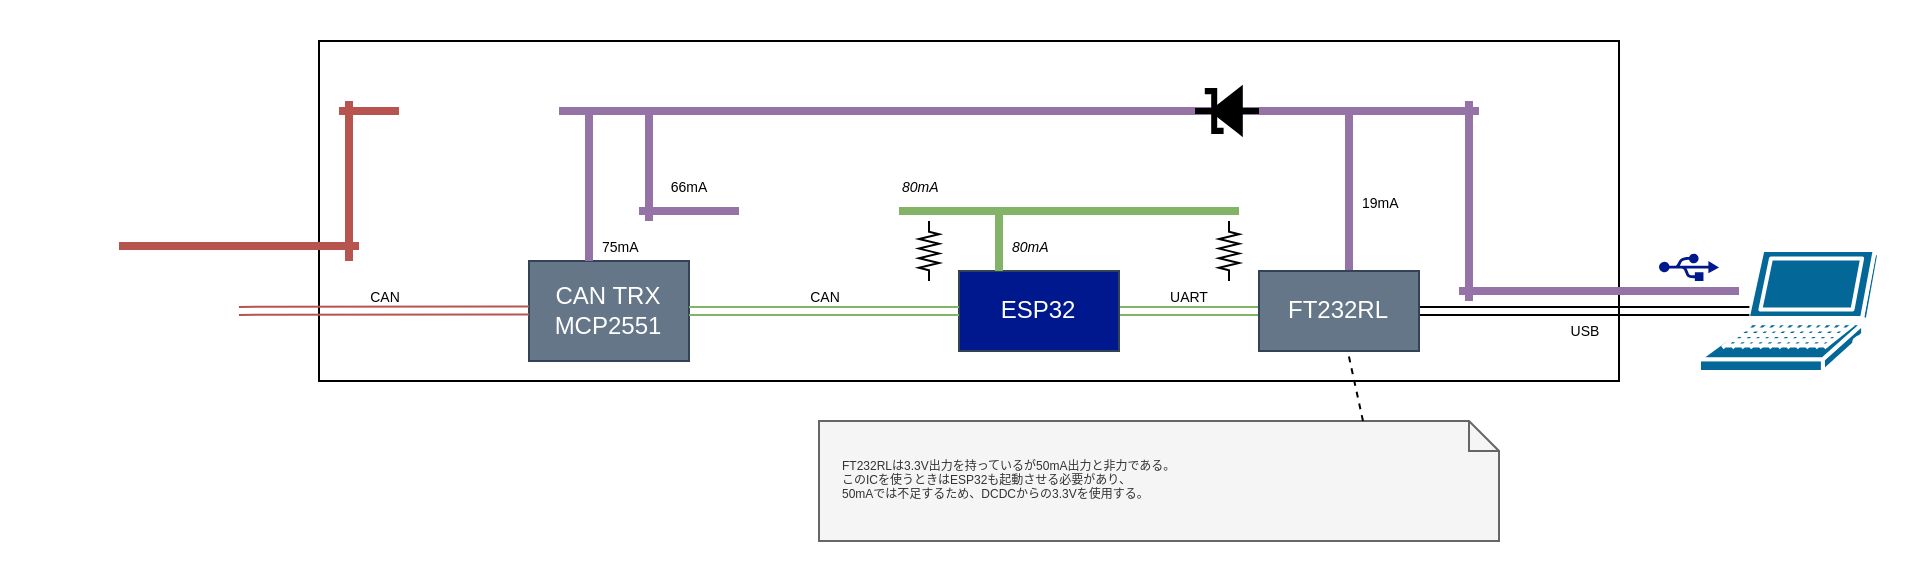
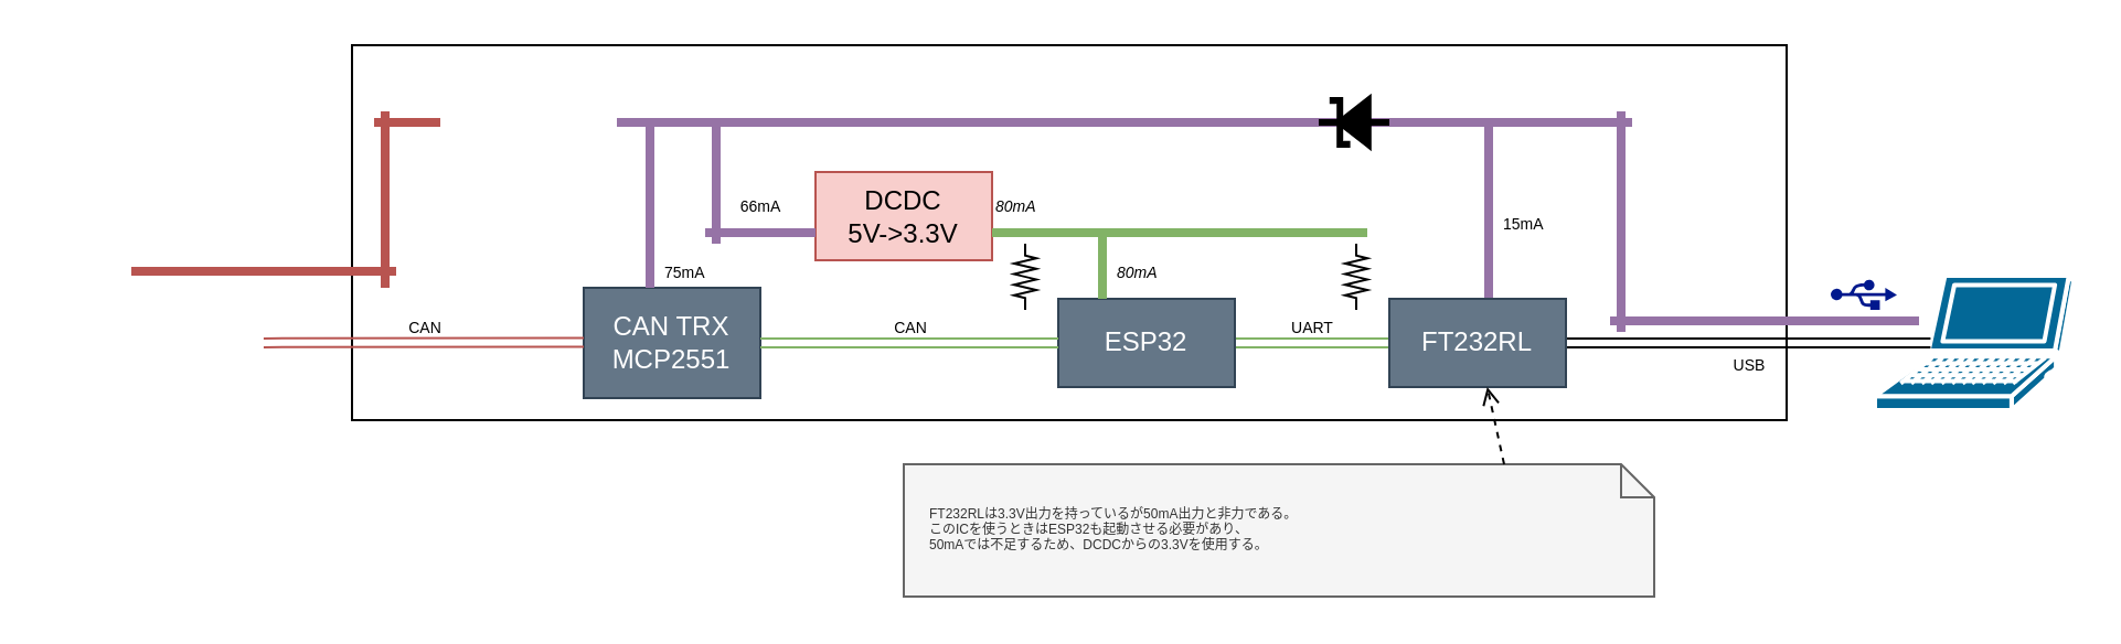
+ <mxCell id="5" value="DCDC&lt;br&gt;5V-&amp;gt;3.3V" style="rounded=0;whiteSpace=wrap;html=1;fillColor=#f8cecc;strokeColor=#b85450;" parent="1" vertex="1"><mxGeometry x="369" y="77.5" width="80" height="40" as="geometry" /></mxCell>
- <mxCell id="20" value="19mA" style="line;strokeWidth=4;html=1;perimeter=backbonePerimeter;points=[];outlineConnect=0;fontSize=7;fillColor=#e1d5e7;strokeColor=#9673a6;direction=south;labelPosition=right;verticalLabelPosition=middle;align=left;verticalAlign=middle;" parent="1" vertex="1"><mxGeometry x="669" y="55" width="10" height="85" as="geometry" /></mxCell>
+ <mxCell id="20" value="15mA" style="line;strokeWidth=4;html=1;perimeter=backbonePerimeter;points=[];outlineConnect=0;fontSize=7;fillColor=#e1d5e7;strokeColor=#9673a6;direction=south;labelPosition=right;verticalLabelPosition=middle;align=left;verticalAlign=middle;" parent="1" vertex="1"><mxGeometry x="669" y="55" width="10" height="85" as="geometry" /></mxCell>
- <mxCell id="9" value="ESP32" style="rounded=0;whiteSpace=wrap;html=1;fillColor=#00188d;strokeColor=#314354;fontColor=#ffffff;" parent="1" vertex="1"><mxGeometry x="479" y="135" width="80" height="40" as="geometry" /></mxCell>
+ <mxCell id="9" value="ESP32" style="rounded=0;whiteSpace=wrap;html=1;fillColor=#647687;strokeColor=#314354;fontColor=#ffffff;" parent="1" vertex="1"><mxGeometry x="479" y="135" width="80" height="40" as="geometry" /></mxCell>
- <mxCell id="23" value="" style="edgeStyle=none;endArrow=none;exitX=0.8;exitY=0;dashed=1;html=1;labelBackgroundColor=none;fontSize=7;" parent="1" source="22" target="21" edge="1"><mxGeometry x="1" relative="1" as="geometry"><mxPoint x="629" y="130" as="targetPoint" /></mxGeometry></mxCell>
+ <mxCell id="23" value="" style="edgeStyle=none;endArrow=open;exitX=0.8;exitY=0;dashed=1;html=1;labelBackgroundColor=none;fontSize=7;" parent="1" source="22" target="21" edge="1"><mxGeometry x="1" relative="1" as="geometry"><mxPoint x="629" y="130" as="targetPoint" /></mxGeometry></mxCell>
